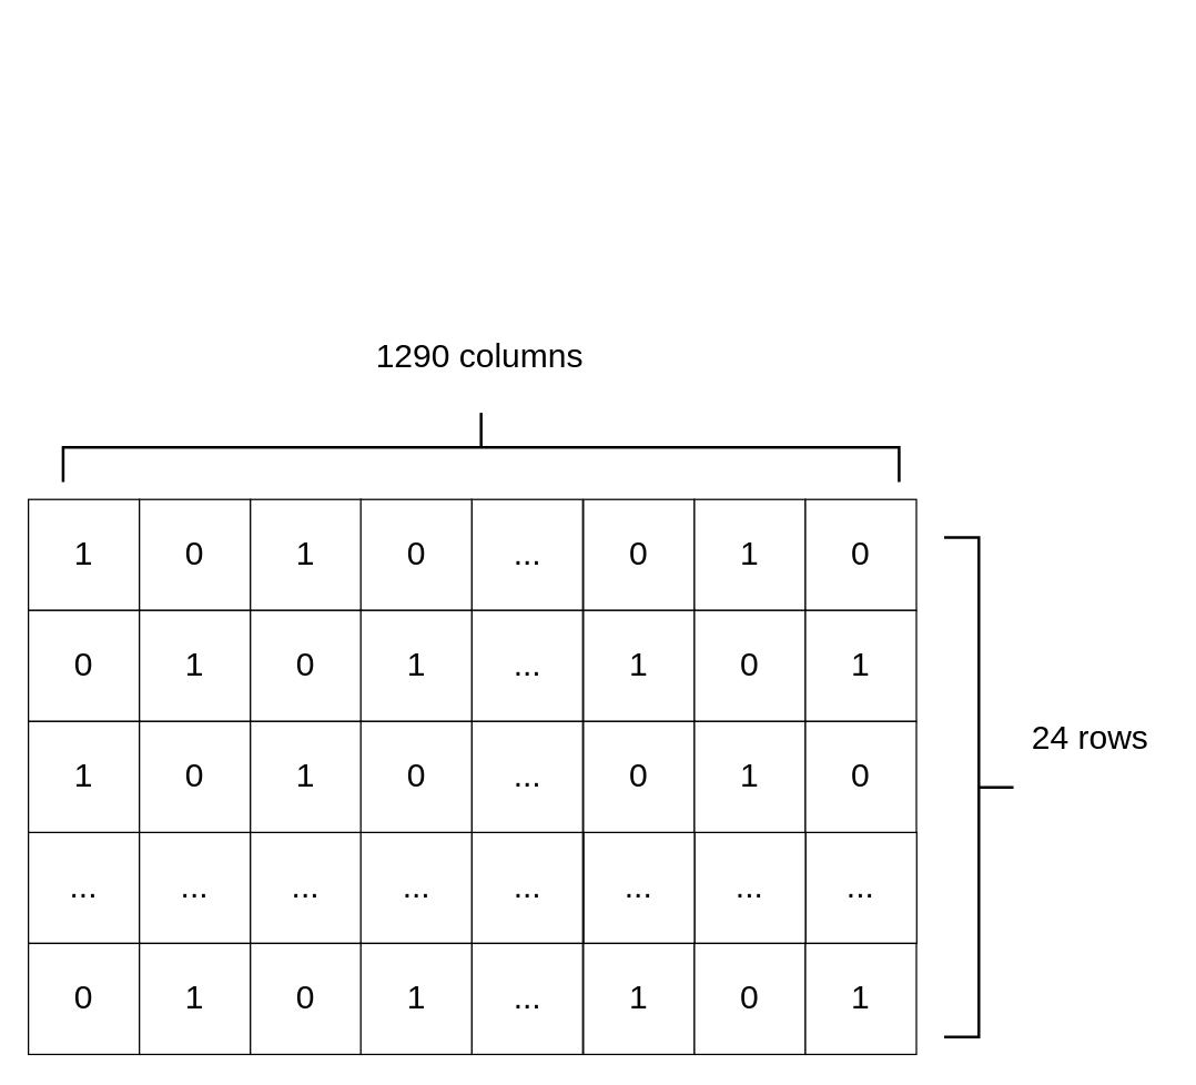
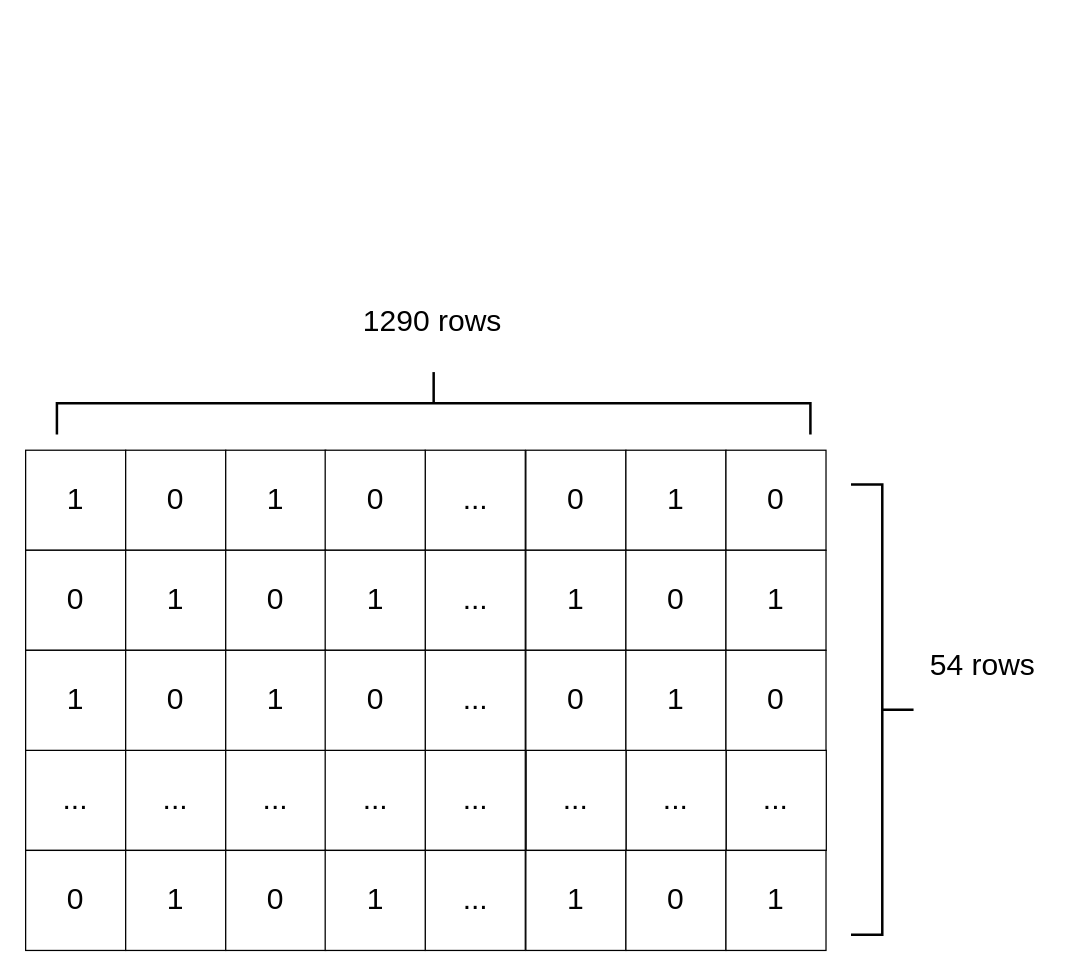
- <mxCell id="13" value="&lt;font style=&quot;font-size: 24px;&quot;&gt;1290 columns&lt;/font&gt;" style="text;html=1;align=center;verticalAlign=middle;resizable=0;points=[];autosize=1;strokeColor=none;fillColor=none;" parent="1" vertex="1"><mxGeometry x="259.52" y="237" width="170" height="40" as="geometry" /></mxCell>
+ <mxCell id="13" value="&lt;font style=&quot;font-size: 24px;&quot;&gt;1290 rows&lt;/font&gt;" style="text;html=1;align=center;verticalAlign=middle;resizable=0;points=[];autosize=1;strokeColor=none;fillColor=none;" parent="1" vertex="1"><mxGeometry x="259.52" y="237" width="170" height="40" as="geometry" /></mxCell>
- <mxCell id="11" value="&lt;font style=&quot;font-size: 24px;&quot;&gt;24 rows&lt;/font&gt;" style="text;html=1;align=center;verticalAlign=middle;resizable=0;points=[];autosize=1;strokeColor=none;fillColor=none;" parent="1" vertex="1"><mxGeometry x="730" y="512.01" width="110" height="40" as="geometry" /></mxCell>
+ <mxCell id="11" value="&lt;font style=&quot;font-size: 24px;&quot;&gt;54 rows&lt;/font&gt;" style="text;html=1;align=center;verticalAlign=middle;resizable=0;points=[];autosize=1;strokeColor=none;fillColor=none;" parent="1" vertex="1"><mxGeometry x="730" y="512.01" width="110" height="40" as="geometry" /></mxCell>
